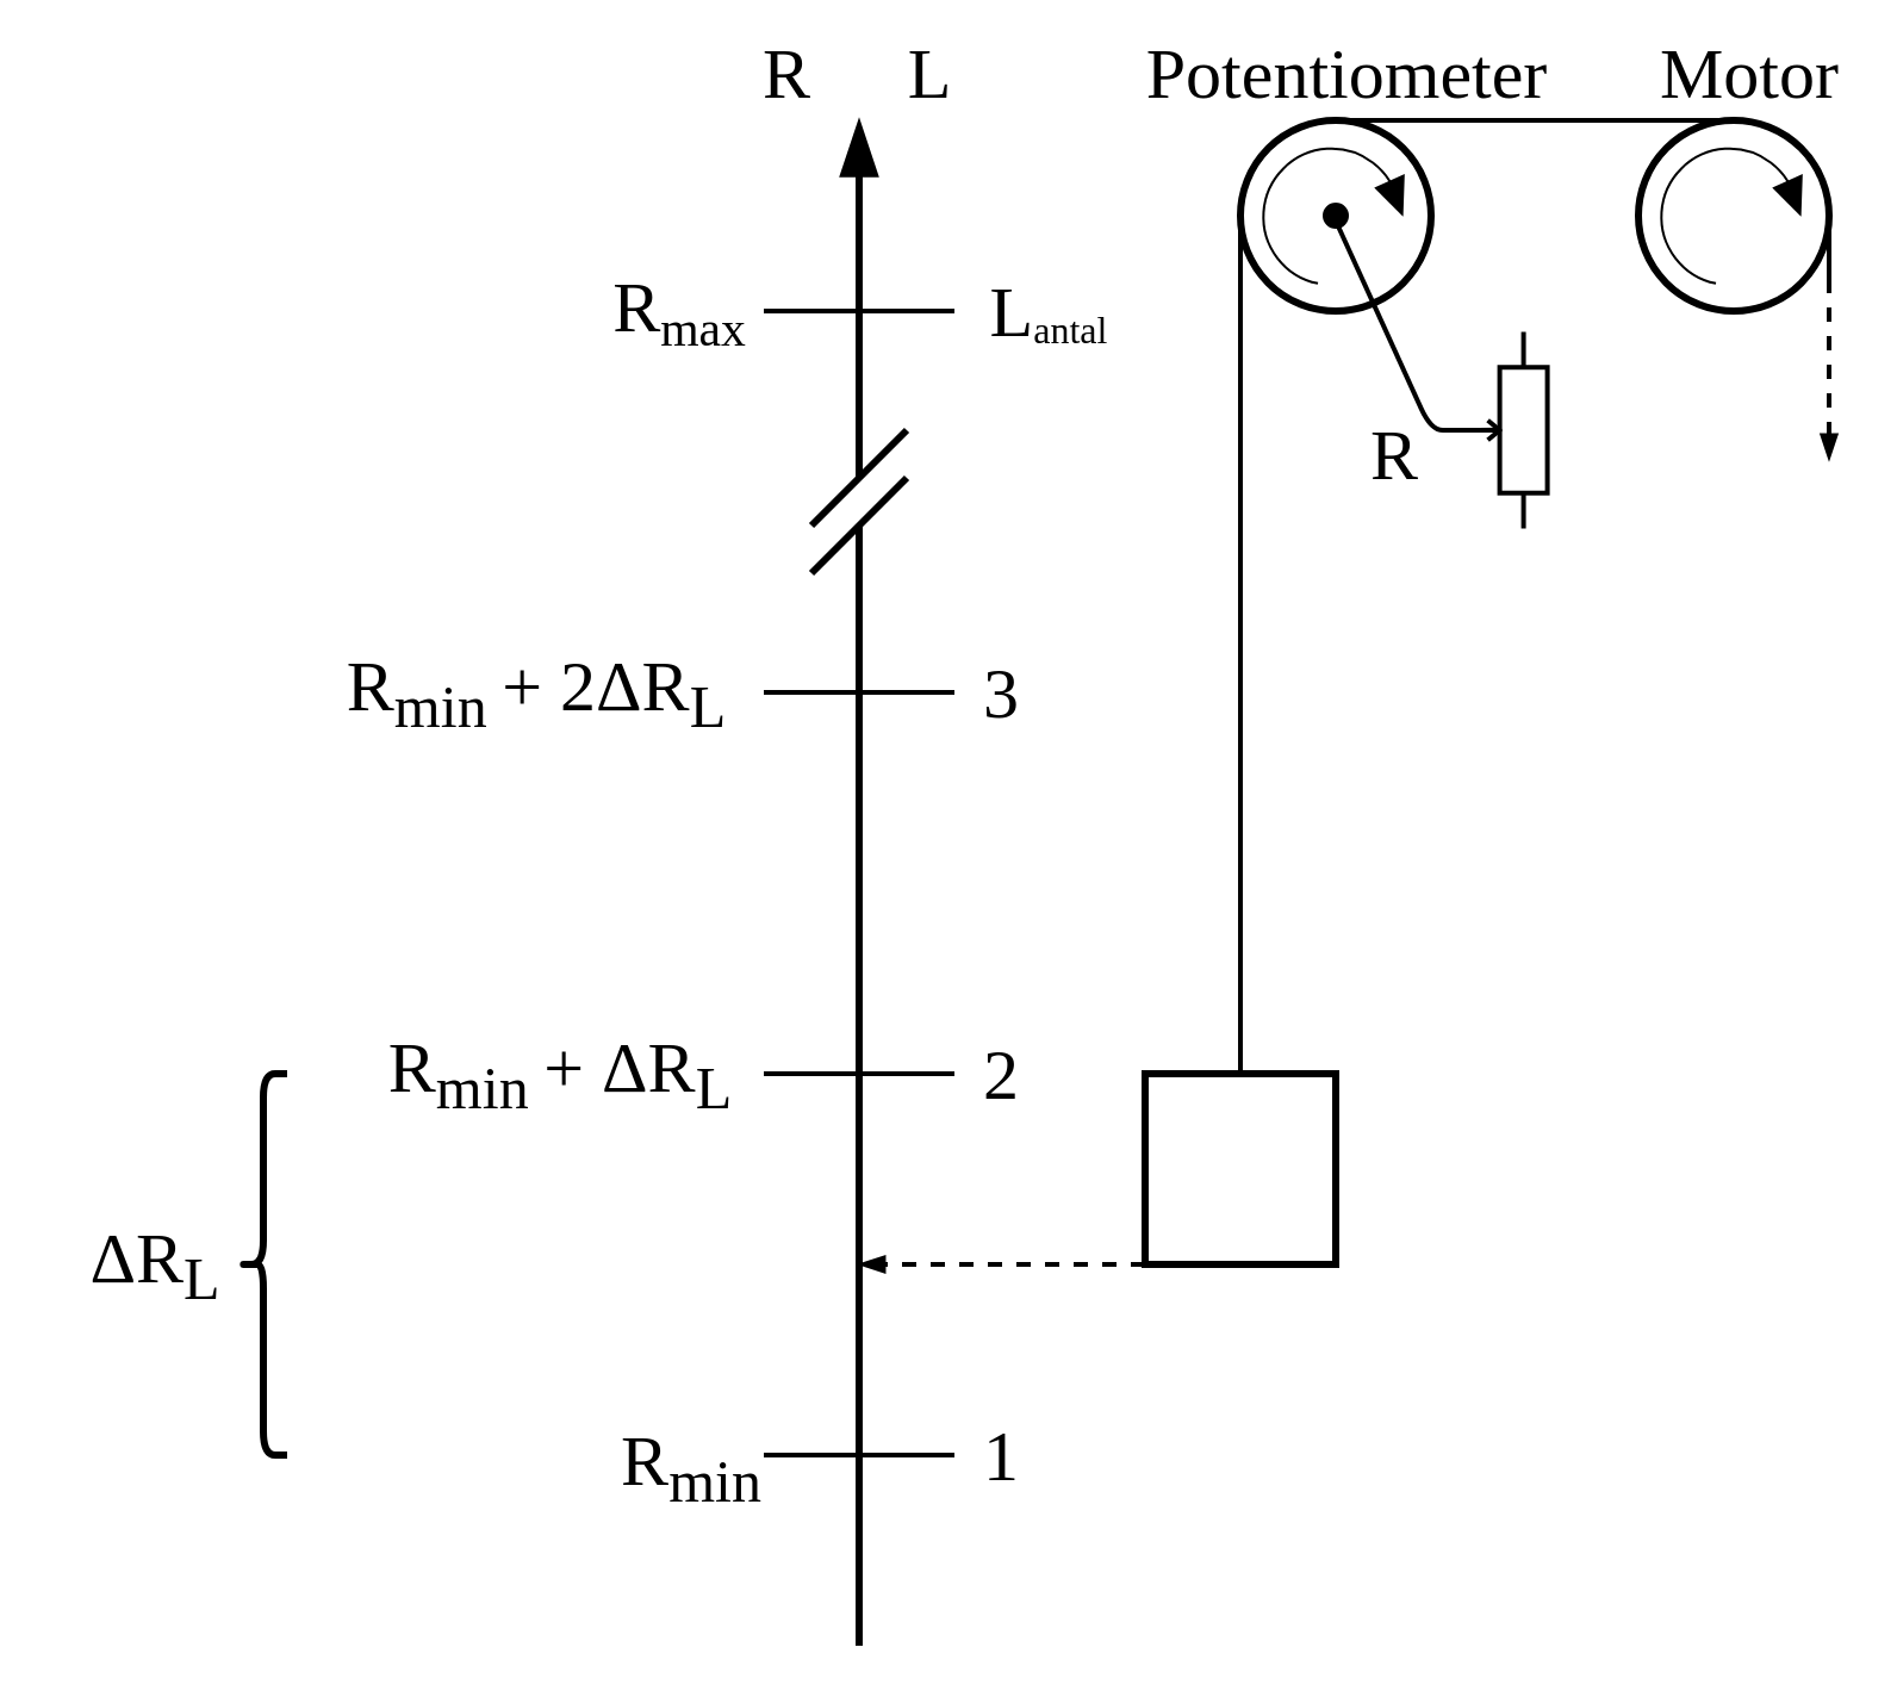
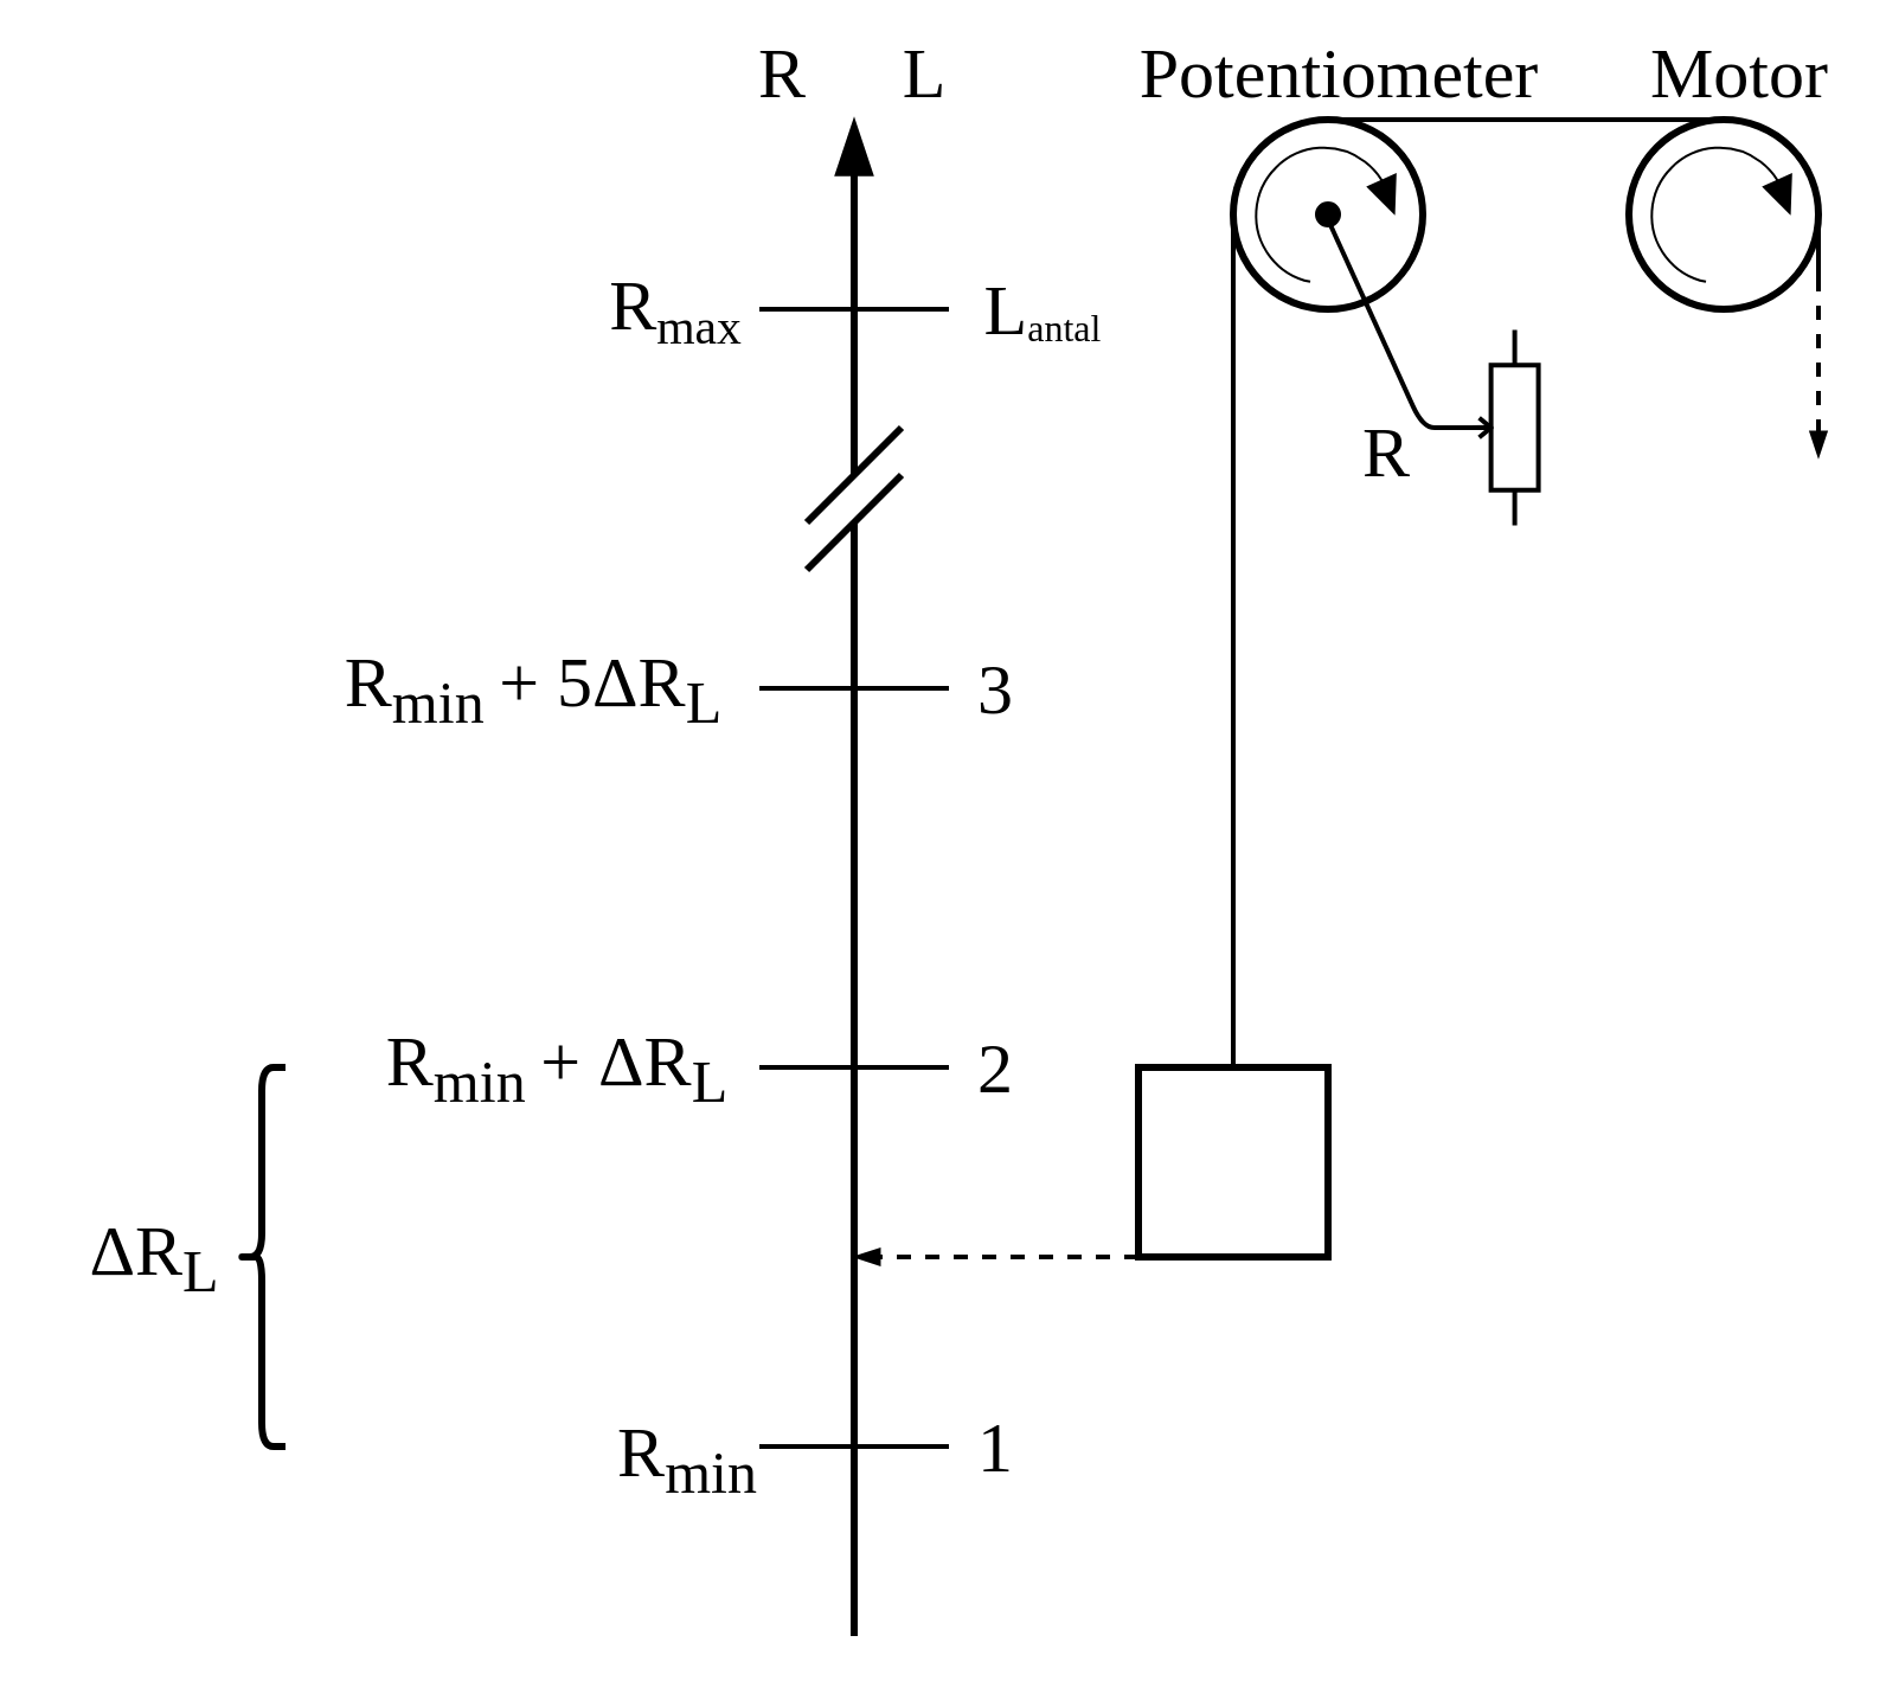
- <mxCell id="18" value="&lt;font style=&quot;font-size: 30px&quot;&gt;&lt;font style=&quot;font-size: 30px&quot;&gt;R&lt;/font&gt;&lt;font style=&quot;font-size: 30px&quot;&gt;&lt;sub&gt;min&amp;nbsp;&lt;/sub&gt;+ 2ΔR&lt;sub&gt;L&lt;/sub&gt;&lt;/font&gt;&lt;/font&gt;" style="text;html=1;strokeColor=none;fillColor=none;align=center;verticalAlign=middle;whiteSpace=wrap;rounded=0;sketch=0;fontFamily=CMU Serif;fontStyle=0" parent="1" vertex="1"><mxGeometry x="130" y="280" width="190" height="20" as="geometry" /></mxCell>
+ <mxCell id="18" value="&lt;font style=&quot;font-size: 30px&quot;&gt;&lt;font style=&quot;font-size: 30px&quot;&gt;R&lt;/font&gt;&lt;font style=&quot;font-size: 30px&quot;&gt;&lt;sub&gt;min&amp;nbsp;&lt;/sub&gt;+ 5ΔR&lt;sub&gt;L&lt;/sub&gt;&lt;/font&gt;&lt;/font&gt;" style="text;html=1;strokeColor=none;fillColor=none;align=center;verticalAlign=middle;whiteSpace=wrap;rounded=0;sketch=0;fontFamily=CMU Serif;fontStyle=0" parent="1" vertex="1"><mxGeometry x="130" y="280" width="190" height="20" as="geometry" /></mxCell>
